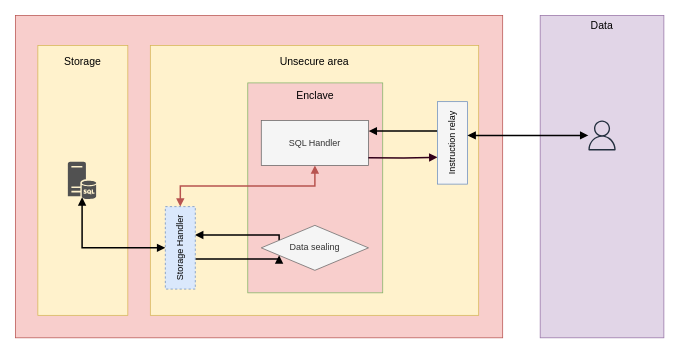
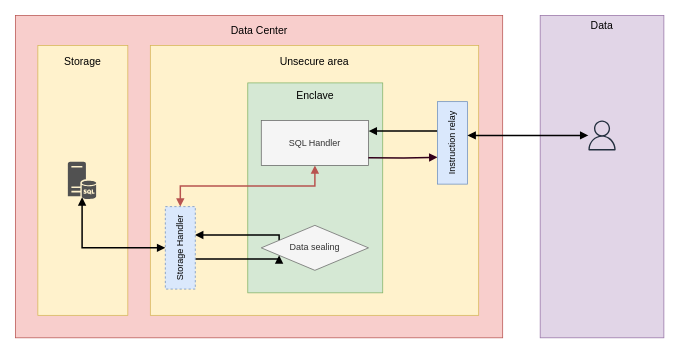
+ <mxCell id="7" value="Data Center" style="text;html=1;align=center;verticalAlign=middle;resizable=0;points=[];autosize=1;fontSize=14;" parent="1" vertex="1"><mxGeometry x="300" y="30" width="90" height="20" as="geometry" /></mxCell>
- <mxCell id="17" value="Instruction relay" style="rounded=0;whiteSpace=wrap;html=1;horizontal=0;fillColor=#f5f5f5;strokeColor=#6c8ebf;" parent="1" vertex="1"><mxGeometry x="583" y="135" width="40" height="110" as="geometry" /></mxCell>
+ <mxCell id="17" value="Instruction relay" style="rounded=0;whiteSpace=wrap;html=1;horizontal=0;fillColor=#dae8fc;strokeColor=#6c8ebf;" parent="1" vertex="1"><mxGeometry x="583" y="135" width="40" height="110" as="geometry" /></mxCell>
- <mxCell id="6" value="&lt;p&gt;Enclave&lt;/p&gt;&lt;p&gt;&lt;br&gt;&lt;/p&gt;&lt;p&gt;&lt;br&gt;&lt;/p&gt;&lt;p&gt;&lt;br&gt;&lt;/p&gt;&lt;p&gt;&lt;br&gt;&lt;/p&gt;&lt;p&gt;&lt;br&gt;&lt;/p&gt;&lt;p&gt;&lt;br&gt;&lt;/p&gt;&lt;p&gt;&lt;br&gt;&lt;/p&gt;&lt;p&gt;&lt;br&gt;&lt;/p&gt;" style="rounded=0;whiteSpace=wrap;html=1;fontSize=14;fillColor=#f8cecc;strokeColor=#82b366;" parent="1" vertex="1"><mxGeometry x="330" y="110" width="180" height="280" as="geometry" /></mxCell>
+ <mxCell id="6" value="&lt;p&gt;Enclave&lt;/p&gt;&lt;p&gt;&lt;br&gt;&lt;/p&gt;&lt;p&gt;&lt;br&gt;&lt;/p&gt;&lt;p&gt;&lt;br&gt;&lt;/p&gt;&lt;p&gt;&lt;br&gt;&lt;/p&gt;&lt;p&gt;&lt;br&gt;&lt;/p&gt;&lt;p&gt;&lt;br&gt;&lt;/p&gt;&lt;p&gt;&lt;br&gt;&lt;/p&gt;&lt;p&gt;&lt;br&gt;&lt;/p&gt;" style="rounded=0;whiteSpace=wrap;html=1;fontSize=14;fillColor=#d5e8d4;strokeColor=#82b366;" parent="1" vertex="1"><mxGeometry x="330" y="110" width="180" height="280" as="geometry" /></mxCell>
